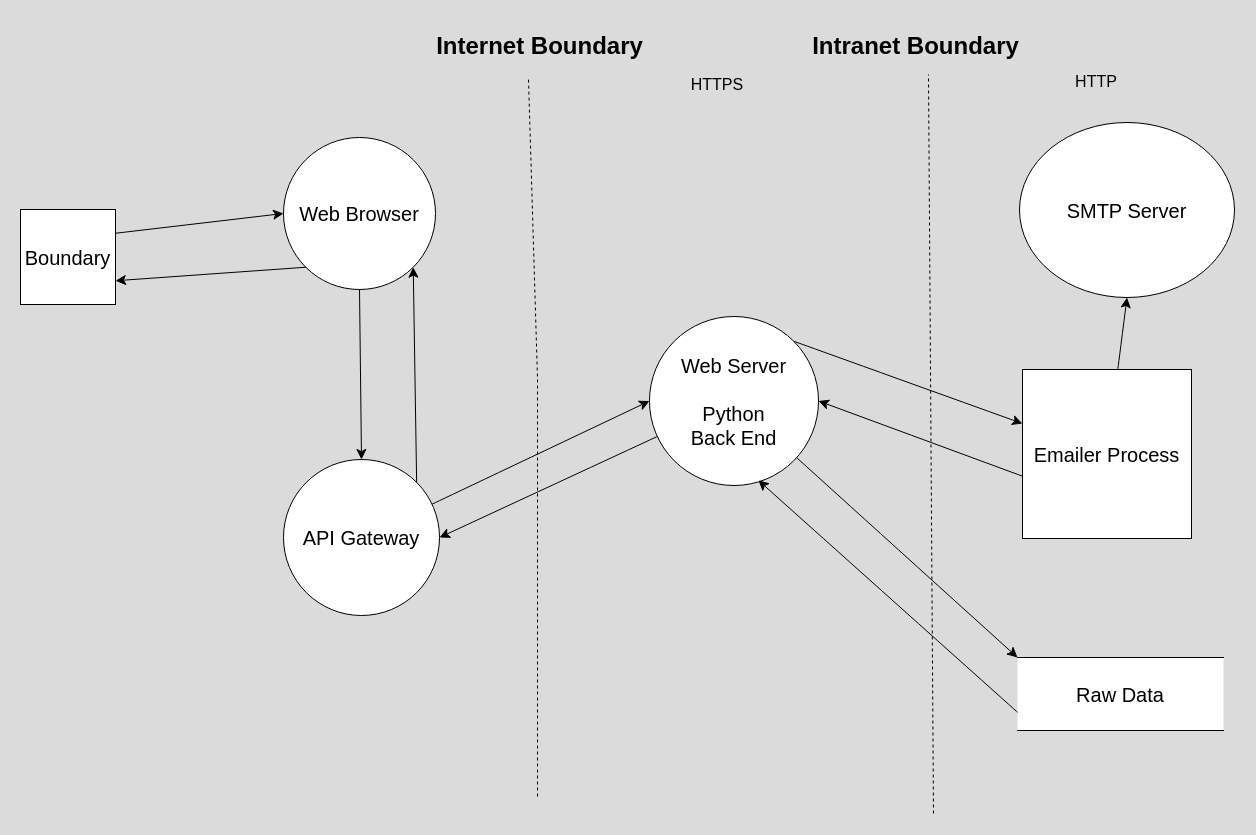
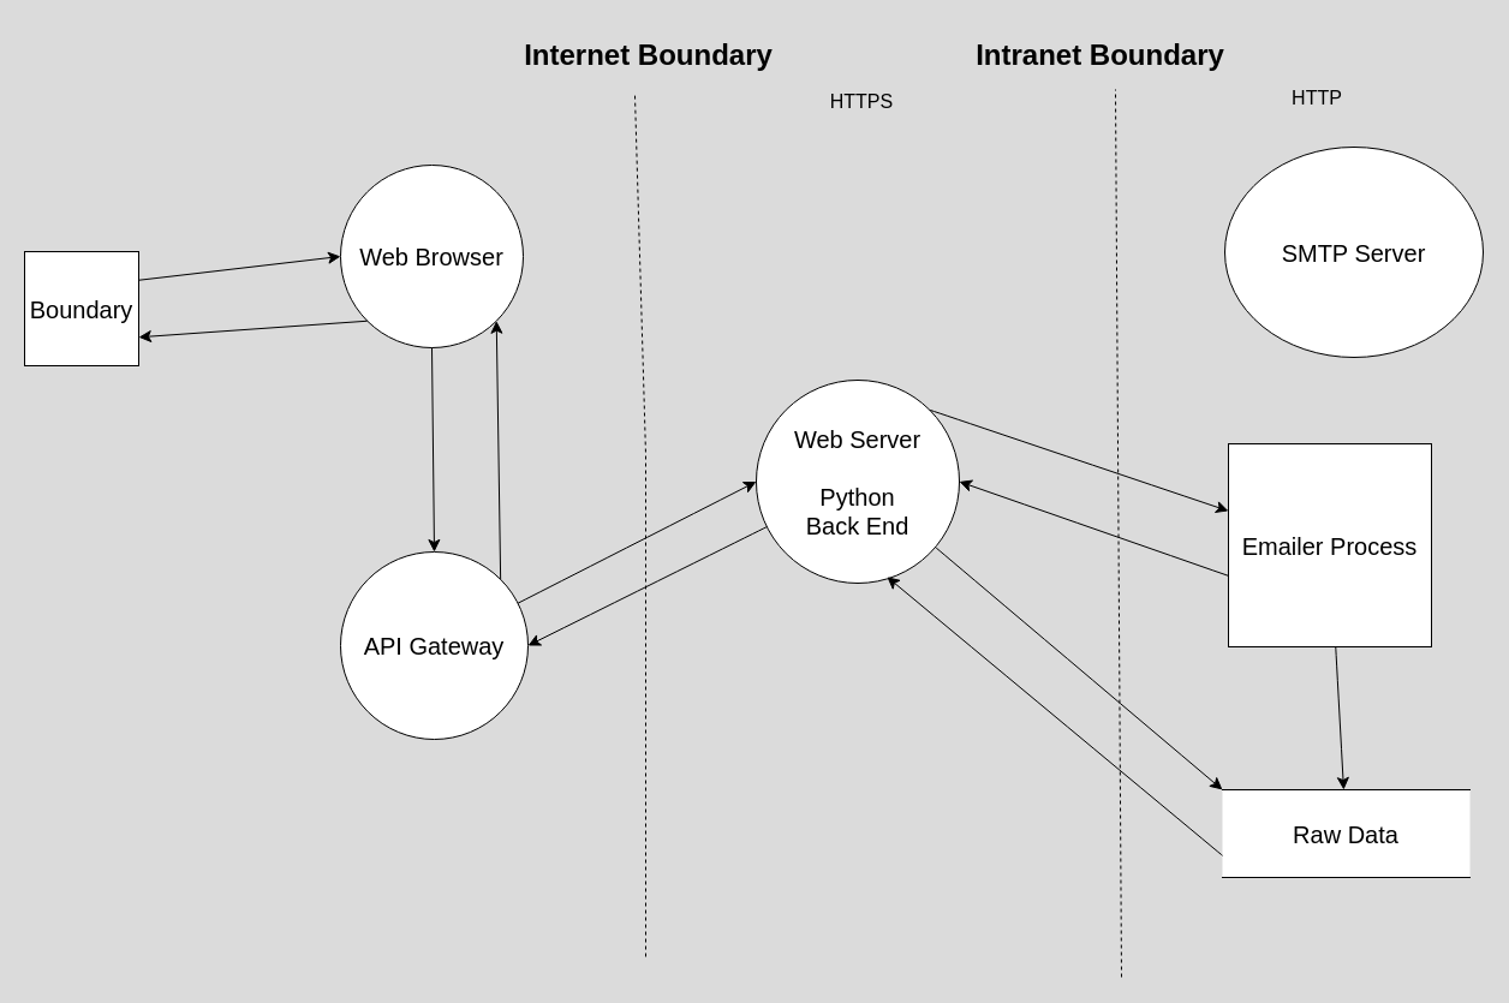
- <mxCell id="10" style="edgeStyle=none;curved=1;rounded=0;orthogonalLoop=1;jettySize=auto;html=1;entryX=0.5;entryY=1;entryDx=0;entryDy=0;fontSize=12;startSize=8;endSize=8;" parent="1" source="11" target="12" edge="1"><mxGeometry relative="1" as="geometry" /></mxCell>
+ <mxCell id="10" style="edgeStyle=none;curved=1;rounded=0;orthogonalLoop=1;jettySize=auto;html=1;fontSize=12;startSize=8;endSize=8;" parent="1" source="11" target="22" edge="1"><mxGeometry relative="1" as="geometry" /></mxCell>
- <mxCell id="15" value="Web Server&lt;br&gt;&lt;br&gt;Python &lt;br&gt;Back End" style="ellipse;whiteSpace=wrap;html=1;aspect=fixed;fontSize=20;" parent="1" vertex="1"><mxGeometry x="649" y="316" width="169" height="169" as="geometry" /></mxCell>
+ <mxCell id="15" value="Web Server&lt;br&gt;&lt;br&gt;Python &lt;br&gt;Back End" style="ellipse;whiteSpace=wrap;html=1;aspect=fixed;fontSize=20;" parent="1" vertex="1"><mxGeometry x="629" y="316" width="169" height="169" as="geometry" /></mxCell>
